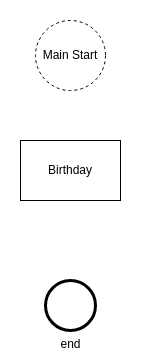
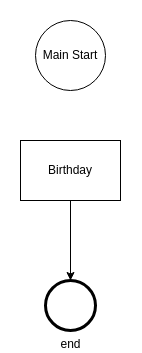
- <mxCell id="2" value="Main Start" style="ellipse;whiteSpace=wrap;html=1;aspect=fixed;fontColor=default;dashed=1;" vertex="1" parent="1"><mxGeometry x="35" y="20" width="70" height="70" as="geometry" /></mxCell>
+ <mxCell id="2" value="Main Start" style="ellipse;whiteSpace=wrap;html=1;aspect=fixed;fontColor=default;" vertex="1" parent="1"><mxGeometry x="35" y="20" width="70" height="70" as="geometry" /></mxCell>
+ <mxCell id="4" style="edgeStyle=orthogonalEdgeStyle;rounded=0;orthogonalLoop=1;jettySize=auto;html=1;" edge="1" parent="1" source="5" target="3"><mxGeometry relative="1" as="geometry" /></mxCell>
